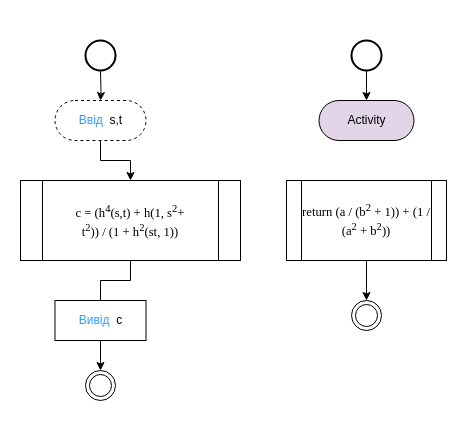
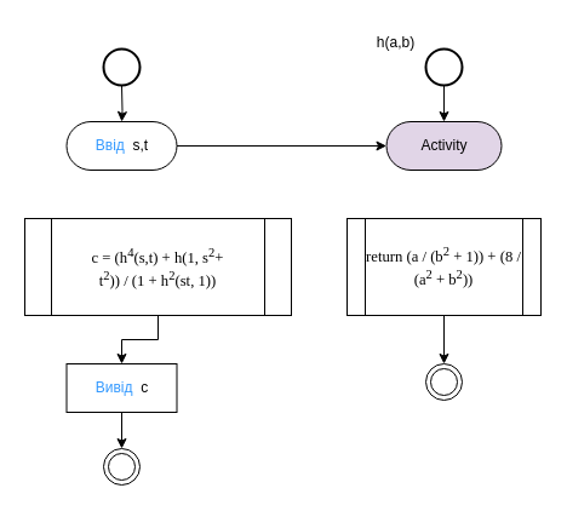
+ <mxCell id="13" value="h(a,b)" style="text;html=1;align=center;verticalAlign=middle;resizable=0;points=[];autosize=1;strokeColor=none;fillColor=none;" vertex="1" parent="1"><mxGeometry x="301" y="20" width="50" height="30" as="geometry" /></mxCell>
- <mxCell id="4" value="&lt;font color=&quot;#3399ff&quot;&gt;Ввід&amp;nbsp; &lt;/font&gt;s,t" style="rounded=1;whiteSpace=wrap;html=1;arcSize=50;dashed=1;" vertex="1" parent="1"><mxGeometry x="54.5" y="100" width="91" height="40" as="geometry" /></mxCell>
+ <mxCell id="4" value="&lt;font color=&quot;#3399ff&quot;&gt;Ввід&amp;nbsp; &lt;/font&gt;s,t" style="rounded=1;whiteSpace=wrap;html=1;arcSize=50;" vertex="1" parent="1"><mxGeometry x="54.5" y="100" width="91" height="40" as="geometry" /></mxCell>
- <mxCell id="3" value="" style="edgeStyle=orthogonalEdgeStyle;rounded=0;orthogonalLoop=1;jettySize=auto;html=1;" edge="1" parent="1" source="4" target="6"><mxGeometry relative="1" as="geometry" /></mxCell>
+ <mxCell id="3" value="" style="edgeStyle=orthogonalEdgeStyle;rounded=0;orthogonalLoop=1;jettySize=auto;html=1;" edge="1" parent="1" source="4" target="14"><mxGeometry relative="1" as="geometry" /></mxCell>
- <mxCell id="16" value="&lt;font face=&quot;Cascadia Mono&quot;&gt;&lt;span style=&quot;font-size: 12.667px;&quot;&gt;return&amp;nbsp;(a / (b&lt;sup&gt;2&lt;/sup&gt; + 1)) + (1 / (a&lt;sup&gt;2&lt;/sup&gt; + b&lt;sup&gt;2&lt;/sup&gt;))&lt;/span&gt;&lt;/font&gt;" style="shape=process;whiteSpace=wrap;html=1;backgroundOutline=1;size=0.094;" vertex="1" parent="1"><mxGeometry x="286" y="180" width="160" height="80" as="geometry" /></mxCell>
+ <mxCell id="16" value="&lt;font face=&quot;Cascadia Mono&quot;&gt;&lt;span style=&quot;font-size: 12.667px;&quot;&gt;return&amp;nbsp;(a / (b&lt;sup&gt;2&lt;/sup&gt; + 1)) + (8 / (a&lt;sup&gt;2&lt;/sup&gt; + b&lt;sup&gt;2&lt;/sup&gt;))&lt;/span&gt;&lt;/font&gt;" style="shape=process;whiteSpace=wrap;html=1;backgroundOutline=1;size=0.094;" vertex="1" parent="1"><mxGeometry x="286" y="180" width="160" height="80" as="geometry" /></mxCell>
- <mxCell id="5" value="" style="edgeStyle=orthogonalEdgeStyle;rounded=0;orthogonalLoop=1;jettySize=auto;html=1;endArrow=none;" edge="1" parent="1" source="6" target="8"><mxGeometry relative="1" as="geometry" /></mxCell>
+ <mxCell id="5" value="" style="edgeStyle=orthogonalEdgeStyle;rounded=0;orthogonalLoop=1;jettySize=auto;html=1;" edge="1" parent="1" source="6" target="8"><mxGeometry relative="1" as="geometry" /></mxCell>
